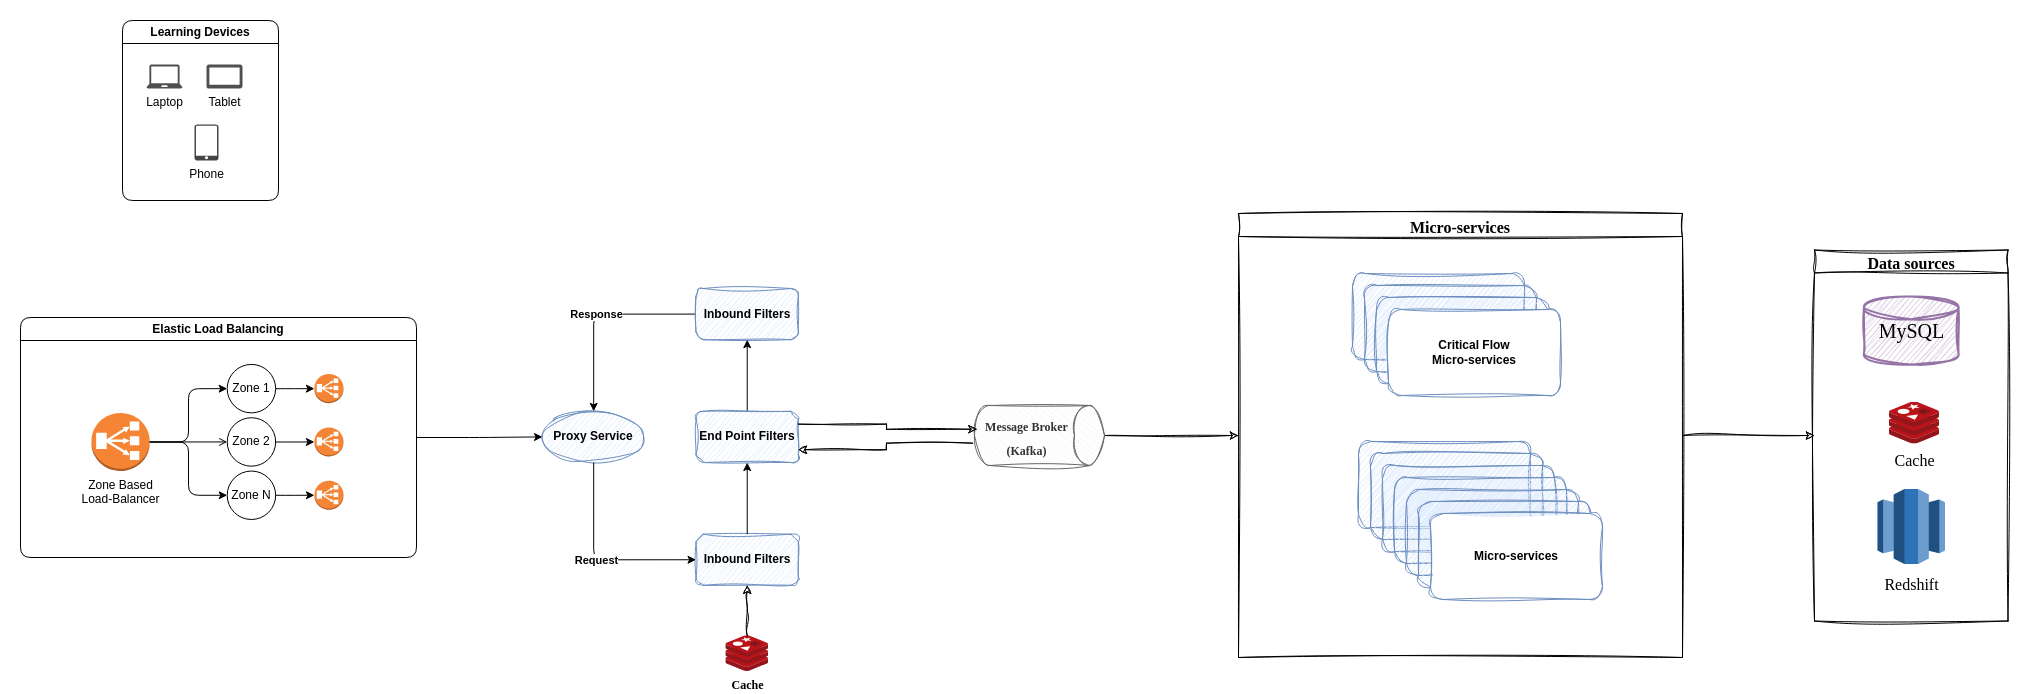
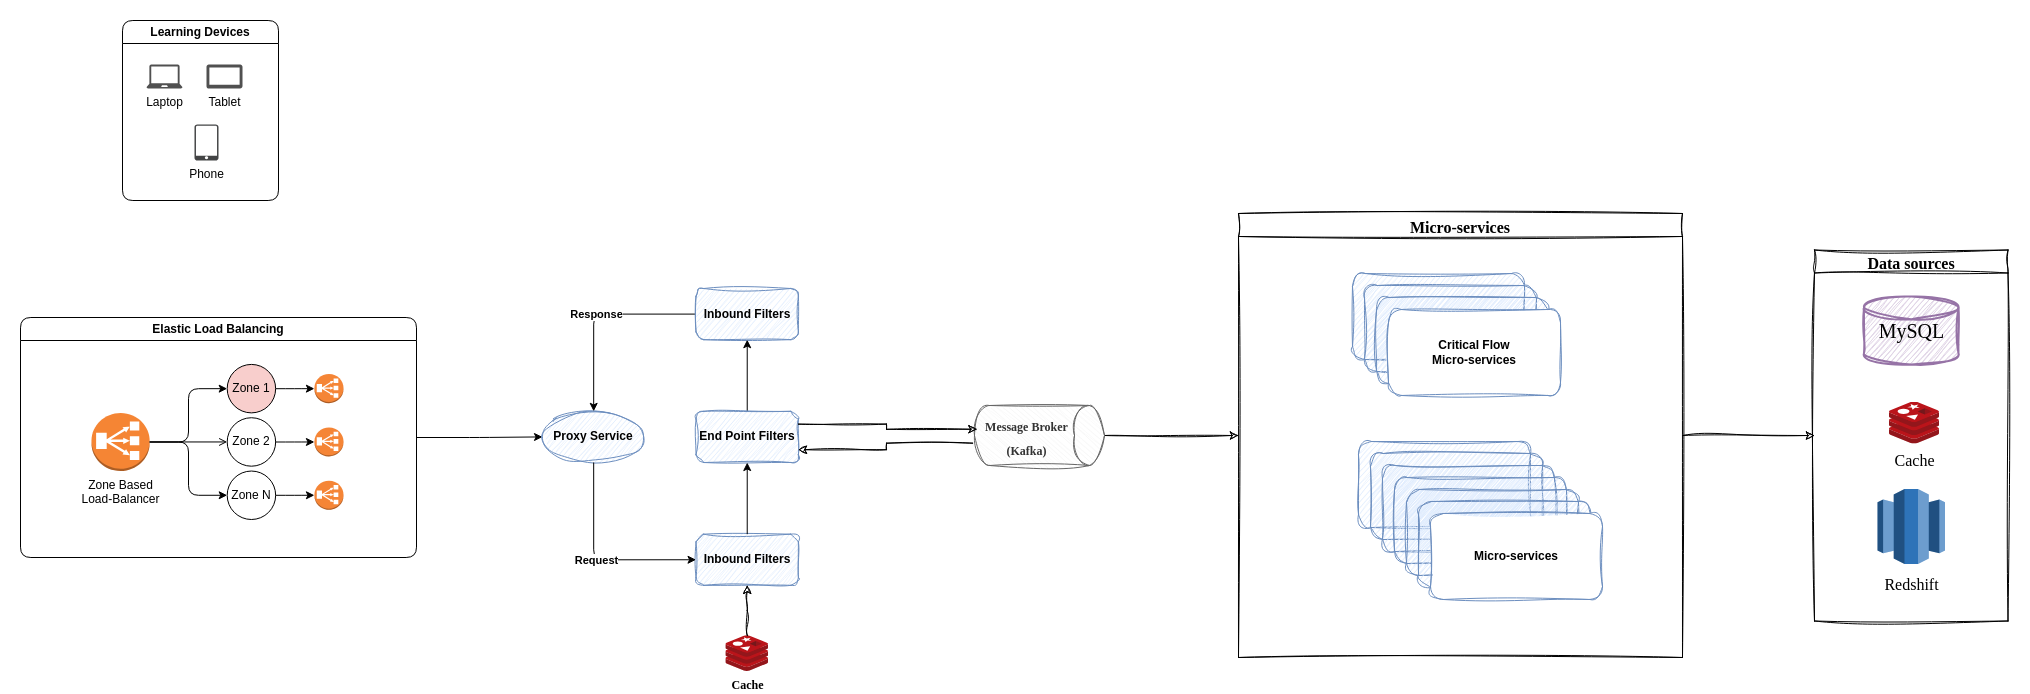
- <mxCell id="24" value="Zone 1" style="ellipse;whiteSpace=wrap;html=1;aspect=fixed;rounded=1;movable=1;resizable=1;rotatable=1;deletable=1;editable=1;locked=0;connectable=1;" vertex="1" parent="22"><mxGeometry width="48.462" height="48.462" as="geometry" /></mxCell>
+ <mxCell id="24" value="Zone 1" style="ellipse;whiteSpace=wrap;html=1;aspect=fixed;rounded=1;movable=1;resizable=1;rotatable=1;deletable=1;editable=1;locked=0;connectable=1;fillColor=#f8cecc;" vertex="1" parent="22"><mxGeometry width="48.462" height="48.462" as="geometry" /></mxCell>
